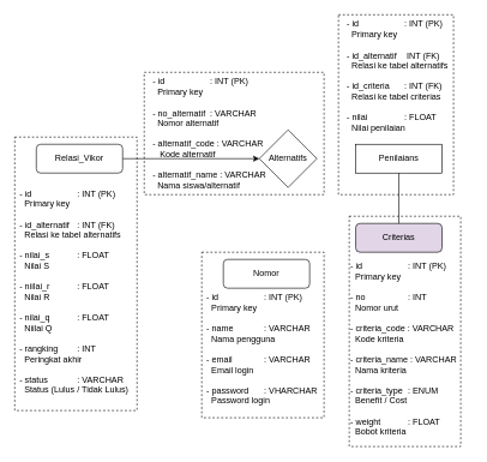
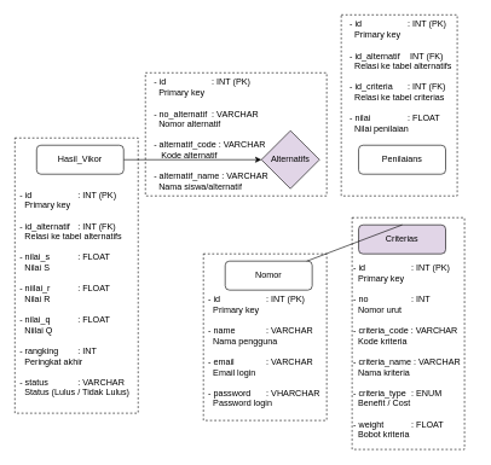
- <mxCell id="11" value="Relasi_Vikor" style="rounded=1;whiteSpace=wrap;html=1;fontSize=12;glass=0;strokeWidth=1;shadow=0;" parent="1" vertex="1"><mxGeometry x="50" y="200" width="120" height="40" as="geometry" /></mxCell>
+ <mxCell id="11" value="Hasil_Vikor" style="rounded=1;whiteSpace=wrap;html=1;fontSize=12;glass=0;strokeWidth=1;shadow=0;" parent="1" vertex="1"><mxGeometry x="50" y="200" width="120" height="40" as="geometry" /></mxCell>
- <mxCell id="12" value="Alternatifs" style="rhombus;whiteSpace=wrap;html=1;" parent="1" vertex="1"><mxGeometry x="360" y="180" width="80" height="80" as="geometry" /></mxCell>
+ <mxCell id="12" value="Alternatifs" style="rhombus;whiteSpace=wrap;html=1;fillColor=#e1d5e7;" parent="1" vertex="1"><mxGeometry x="360" y="180" width="80" height="80" as="geometry" /></mxCell>
- <mxCell id="7" value="Penilaians" style="whiteSpace=wrap;html=1;fontSize=12;glass=0;strokeWidth=1;shadow=0;rounded=0;" parent="1" vertex="1"><mxGeometry x="494" y="200" width="120" height="40" as="geometry" /></mxCell>
+ <mxCell id="7" value="Penilaians" style="rounded=1;whiteSpace=wrap;html=1;fontSize=12;glass=0;strokeWidth=1;shadow=0;" parent="1" vertex="1"><mxGeometry x="494" y="200" width="120" height="40" as="geometry" /></mxCell>
- <mxCell id="13" value="" style="endArrow=none;html=1;rounded=0;entryX=0.5;entryY=1;entryDx=0;entryDy=0;exitX=0.5;exitY=0;exitDx=0;exitDy=0;" parent="1" source="9" target="7" edge="1"><mxGeometry width="50" height="50" relative="1" as="geometry"><mxPoint x="430" y="330" as="sourcePoint" /><mxPoint x="480" y="280" as="targetPoint" /></mxGeometry></mxCell>
+ <mxCell id="13" value="" style="endArrow=none;html=1;rounded=0;exitX=0.5;exitY=0;exitDx=0;exitDy=0;" parent="1" source="9" target="8" edge="1"><mxGeometry width="50" height="50" relative="1" as="geometry"><mxPoint x="430" y="330" as="sourcePoint" /><mxPoint x="480" y="280" as="targetPoint" /></mxGeometry></mxCell>
